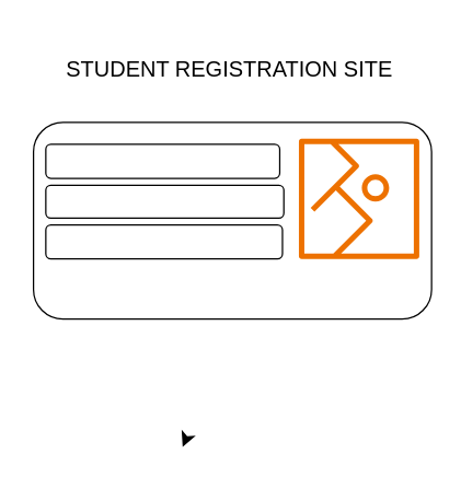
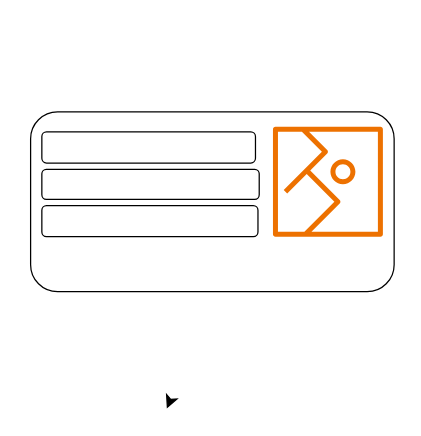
- <mxCell id="3" value="STUDENT REGISTRATION SITE" style="text;html=1;strokeColor=none;fillColor=none;align=center;verticalAlign=middle;whiteSpace=wrap;rounded=0;fontSize=16;" vertex="1" parent="1"><mxGeometry x="20" y="20" width="295" height="59" as="geometry" /></mxCell>
